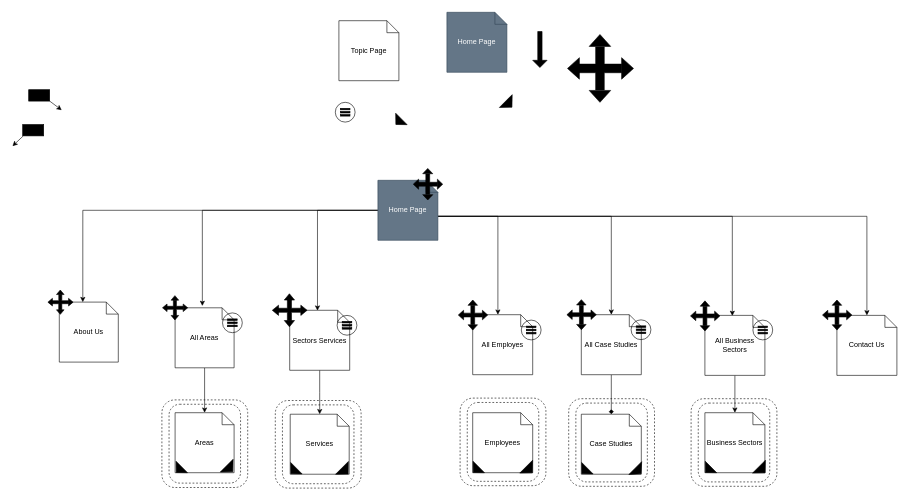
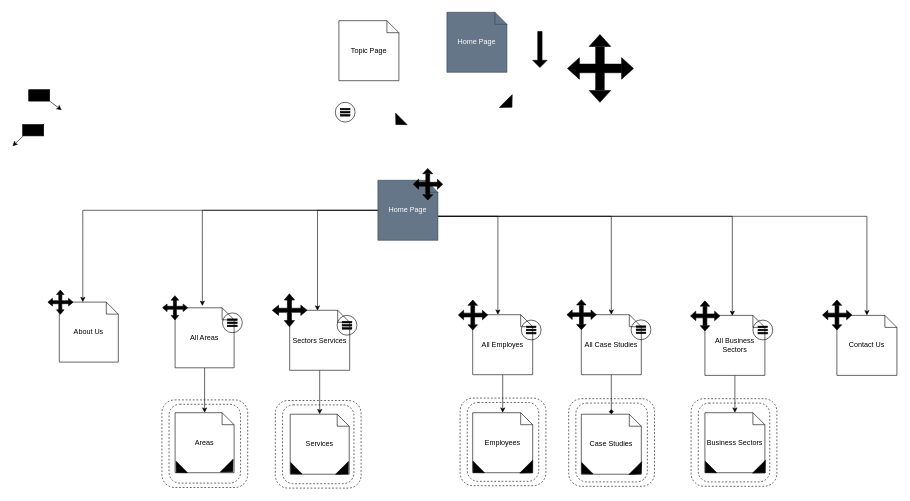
+ <mxCell id="37" style="edgeStyle=orthogonalEdgeStyle;rounded=0;orthogonalLoop=1;jettySize=auto;html=1;exitX=0.5;exitY=1;exitDx=0;exitDy=0;exitPerimeter=0;entryX=0.5;entryY=0;entryDx=0;entryDy=0;entryPerimeter=0;" parent="1" source="38" target="108" edge="1"><mxGeometry relative="1" as="geometry" /></mxCell>
